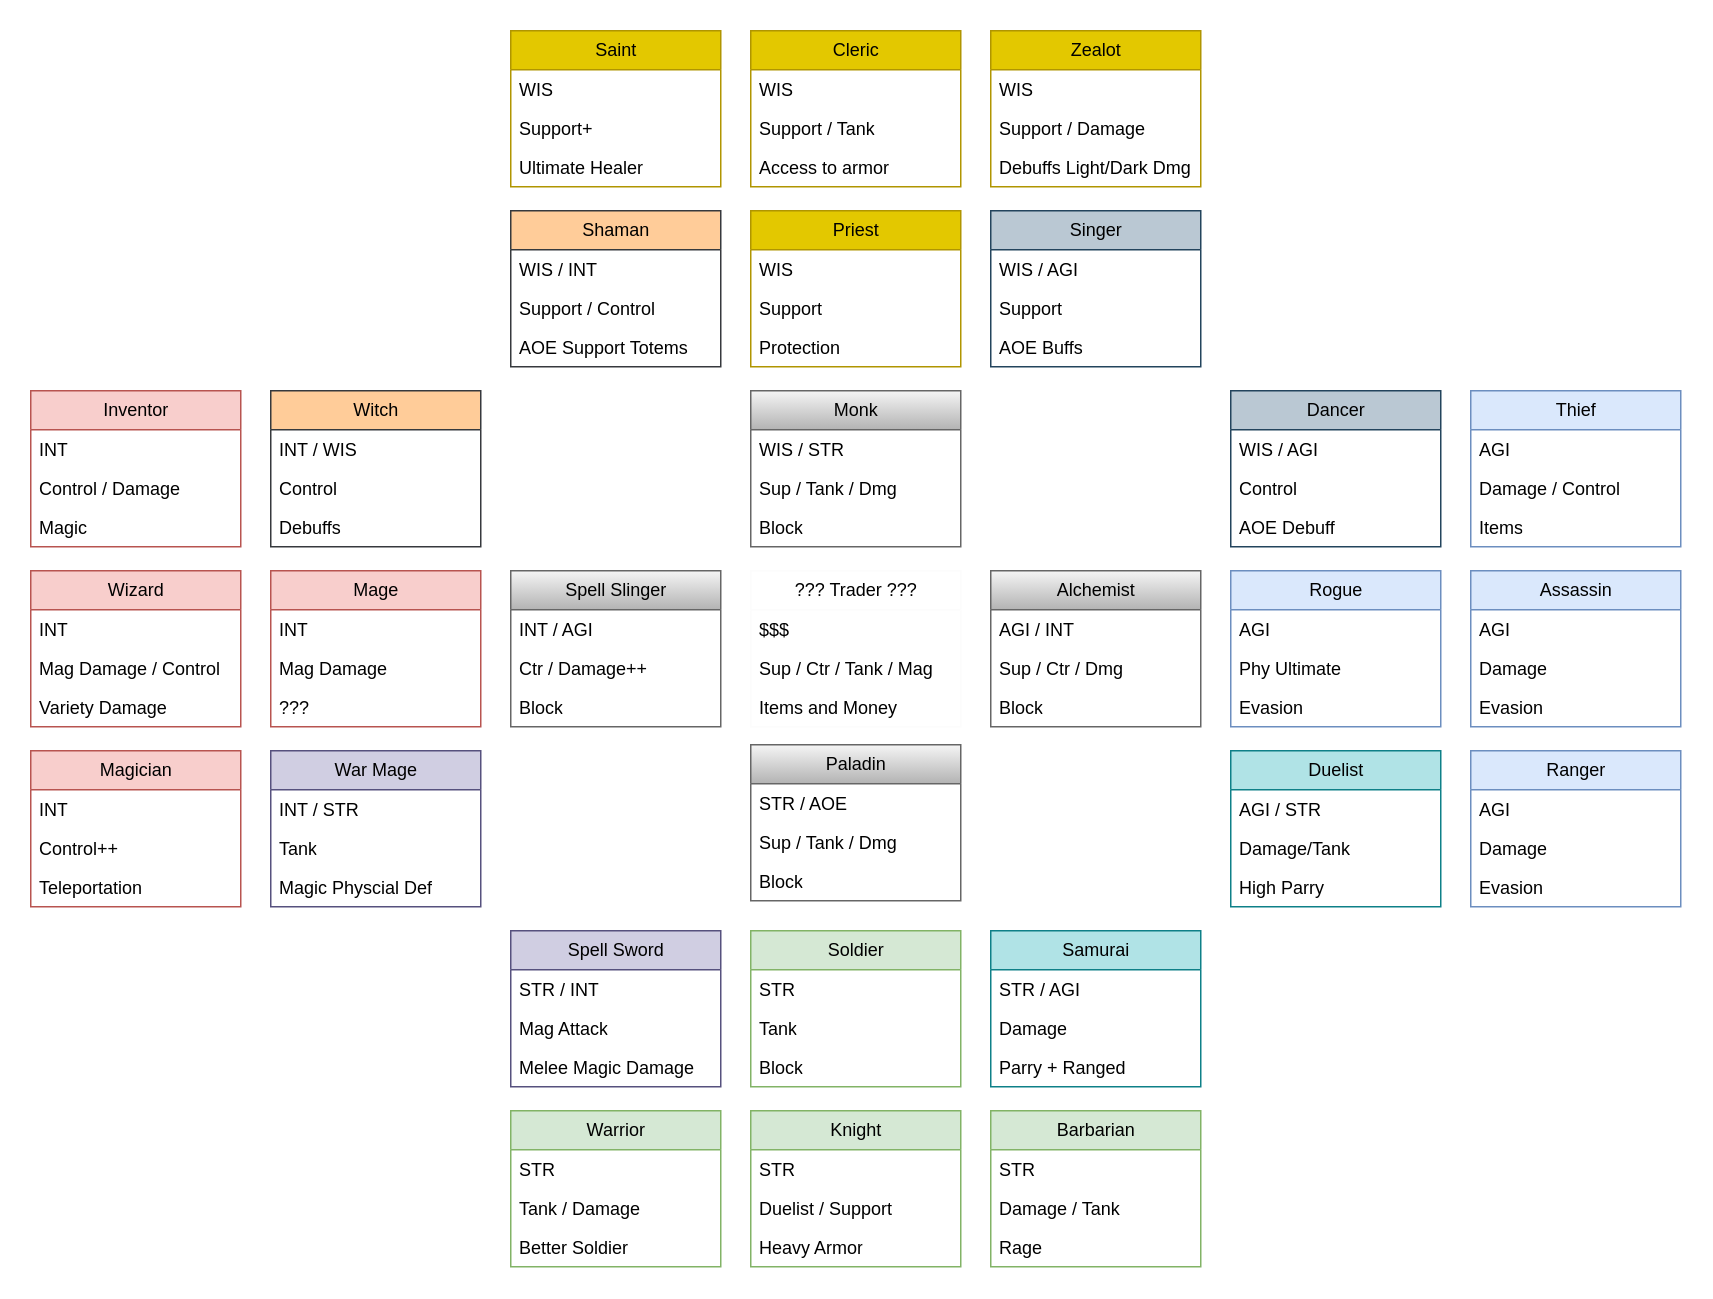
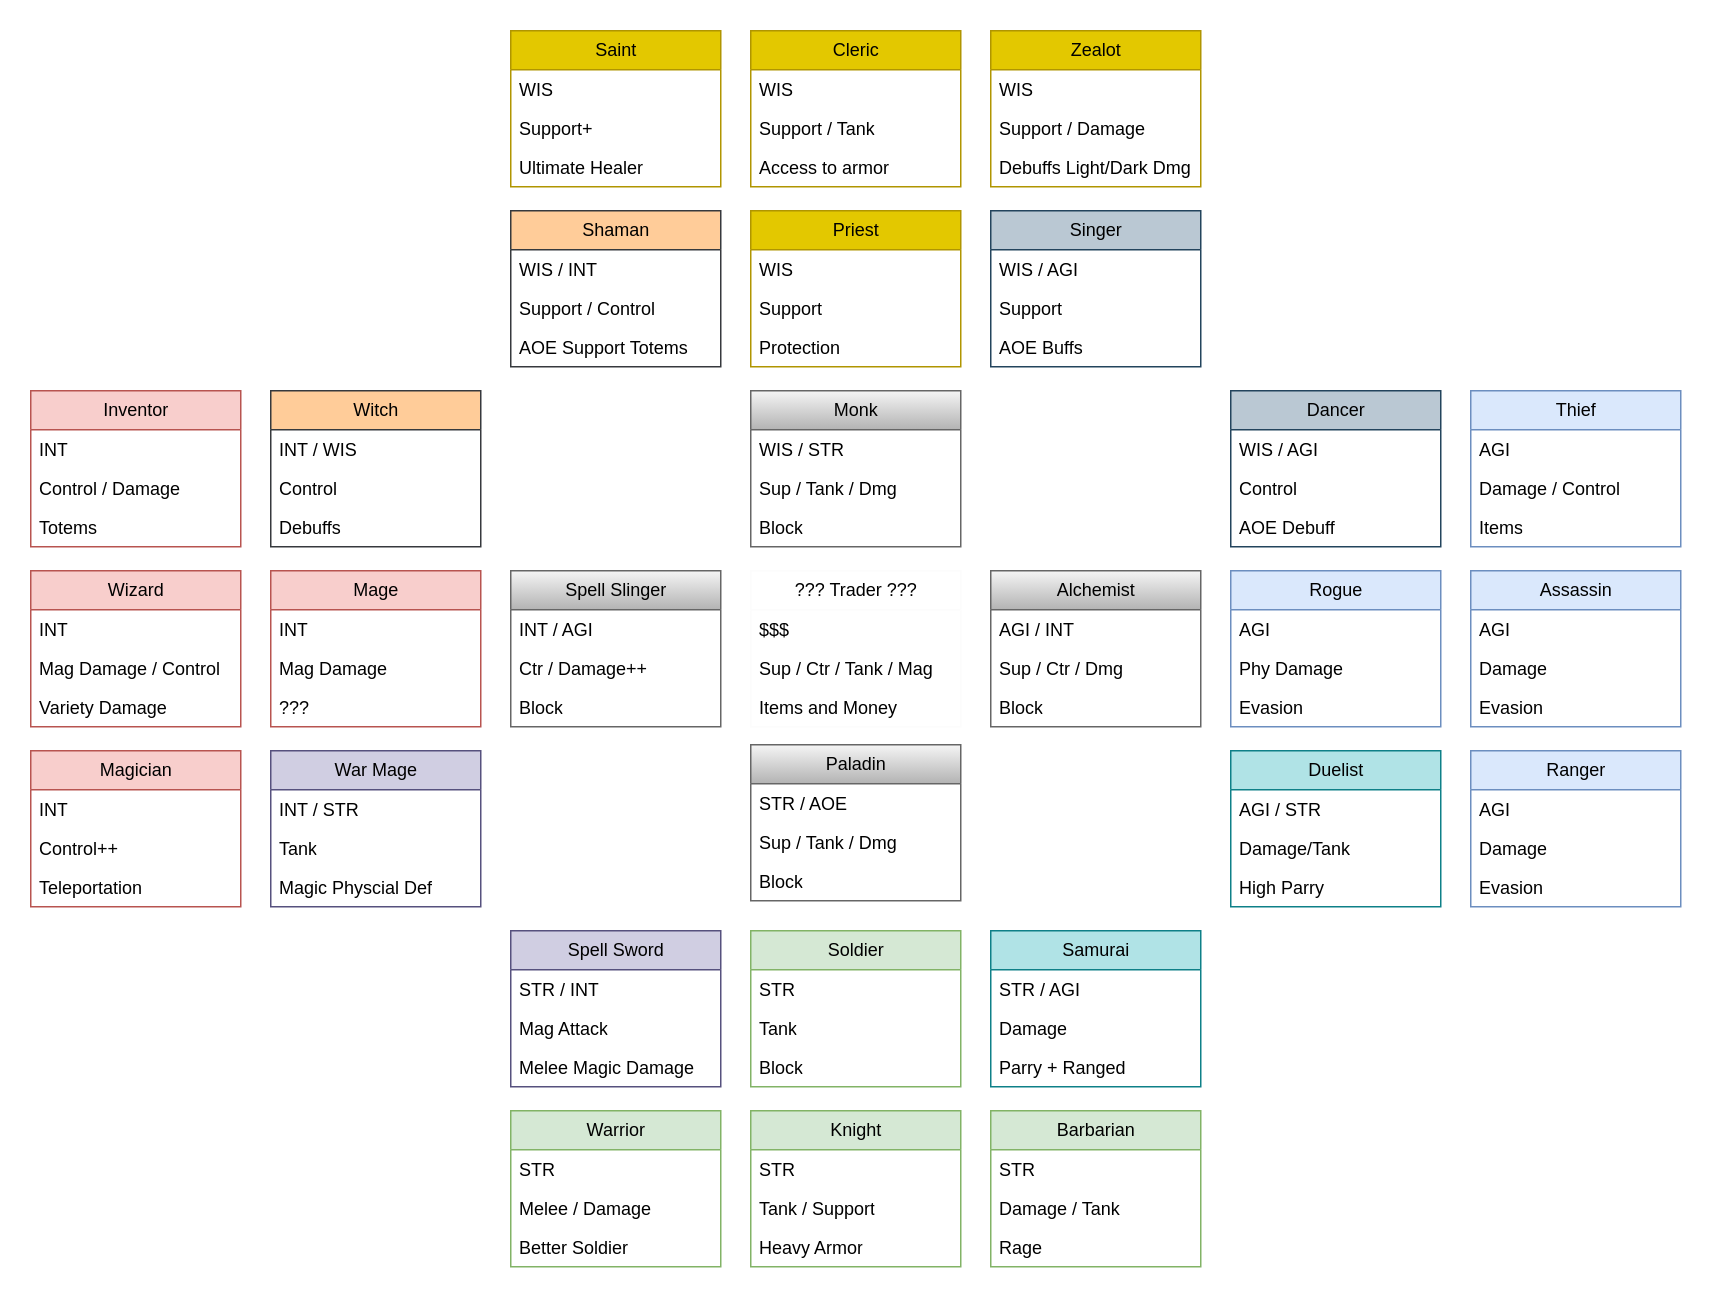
- <mxCell id="101" value="Magic" style="text;strokeColor=none;fillColor=none;align=left;verticalAlign=top;spacingLeft=4;spacingRight=4;overflow=hidden;rotatable=0;points=[[0,0.5],[1,0.5]];portConstraint=eastwest;whiteSpace=wrap;html=1;" vertex="1" parent="98"><mxGeometry y="78" width="140" height="26" as="geometry" /></mxCell>
+ <mxCell id="101" value="Totems" style="text;strokeColor=none;fillColor=none;align=left;verticalAlign=top;spacingLeft=4;spacingRight=4;overflow=hidden;rotatable=0;points=[[0,0.5],[1,0.5]];portConstraint=eastwest;whiteSpace=wrap;html=1;" vertex="1" parent="98"><mxGeometry y="78" width="140" height="26" as="geometry" /></mxCell>
- <mxCell id="8" value="Phy Ultimate" style="text;strokeColor=none;fillColor=none;align=left;verticalAlign=top;spacingLeft=4;spacingRight=4;overflow=hidden;rotatable=0;points=[[0,0.5],[1,0.5]];portConstraint=eastwest;whiteSpace=wrap;html=1;" vertex="1" parent="6"><mxGeometry y="52" width="140" height="26" as="geometry" /></mxCell>
+ <mxCell id="8" value="Phy Damage" style="text;strokeColor=none;fillColor=none;align=left;verticalAlign=top;spacingLeft=4;spacingRight=4;overflow=hidden;rotatable=0;points=[[0,0.5],[1,0.5]];portConstraint=eastwest;whiteSpace=wrap;html=1;" vertex="1" parent="6"><mxGeometry y="52" width="140" height="26" as="geometry" /></mxCell>
- <mxCell id="60" value="Tank / Damage" style="text;strokeColor=none;fillColor=none;align=left;verticalAlign=top;spacingLeft=4;spacingRight=4;overflow=hidden;rotatable=0;points=[[0,0.5],[1,0.5]];portConstraint=eastwest;whiteSpace=wrap;html=1;" vertex="1" parent="58"><mxGeometry y="52" width="140" height="26" as="geometry" /></mxCell>
+ <mxCell id="60" value="Melee / Damage" style="text;strokeColor=none;fillColor=none;align=left;verticalAlign=top;spacingLeft=4;spacingRight=4;overflow=hidden;rotatable=0;points=[[0,0.5],[1,0.5]];portConstraint=eastwest;whiteSpace=wrap;html=1;" vertex="1" parent="58"><mxGeometry y="52" width="140" height="26" as="geometry" /></mxCell>
- <mxCell id="56" value="Duelist / Support" style="text;strokeColor=none;fillColor=none;align=left;verticalAlign=top;spacingLeft=4;spacingRight=4;overflow=hidden;rotatable=0;points=[[0,0.5],[1,0.5]];portConstraint=eastwest;whiteSpace=wrap;html=1;" vertex="1" parent="54"><mxGeometry y="52" width="140" height="26" as="geometry" /></mxCell>
+ <mxCell id="56" value="Tank / Support" style="text;strokeColor=none;fillColor=none;align=left;verticalAlign=top;spacingLeft=4;spacingRight=4;overflow=hidden;rotatable=0;points=[[0,0.5],[1,0.5]];portConstraint=eastwest;whiteSpace=wrap;html=1;" vertex="1" parent="54"><mxGeometry y="52" width="140" height="26" as="geometry" /></mxCell>
